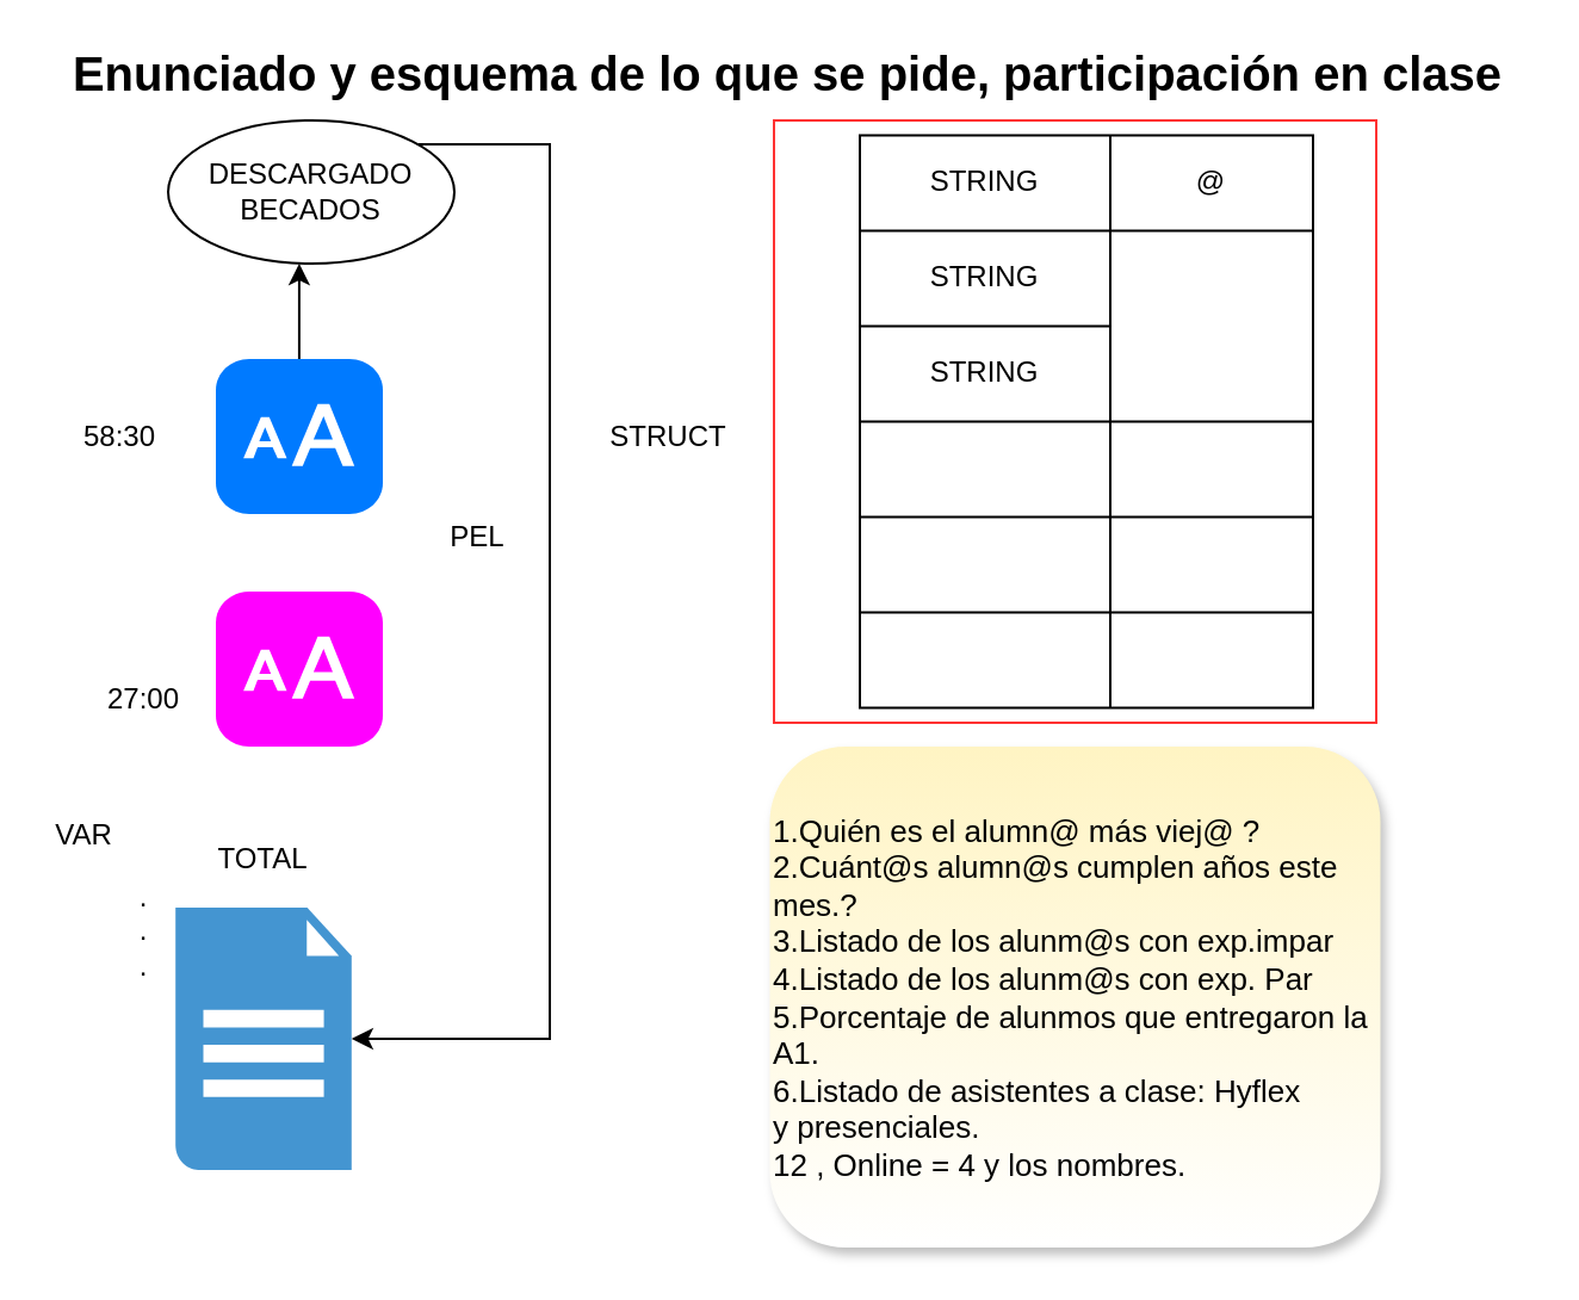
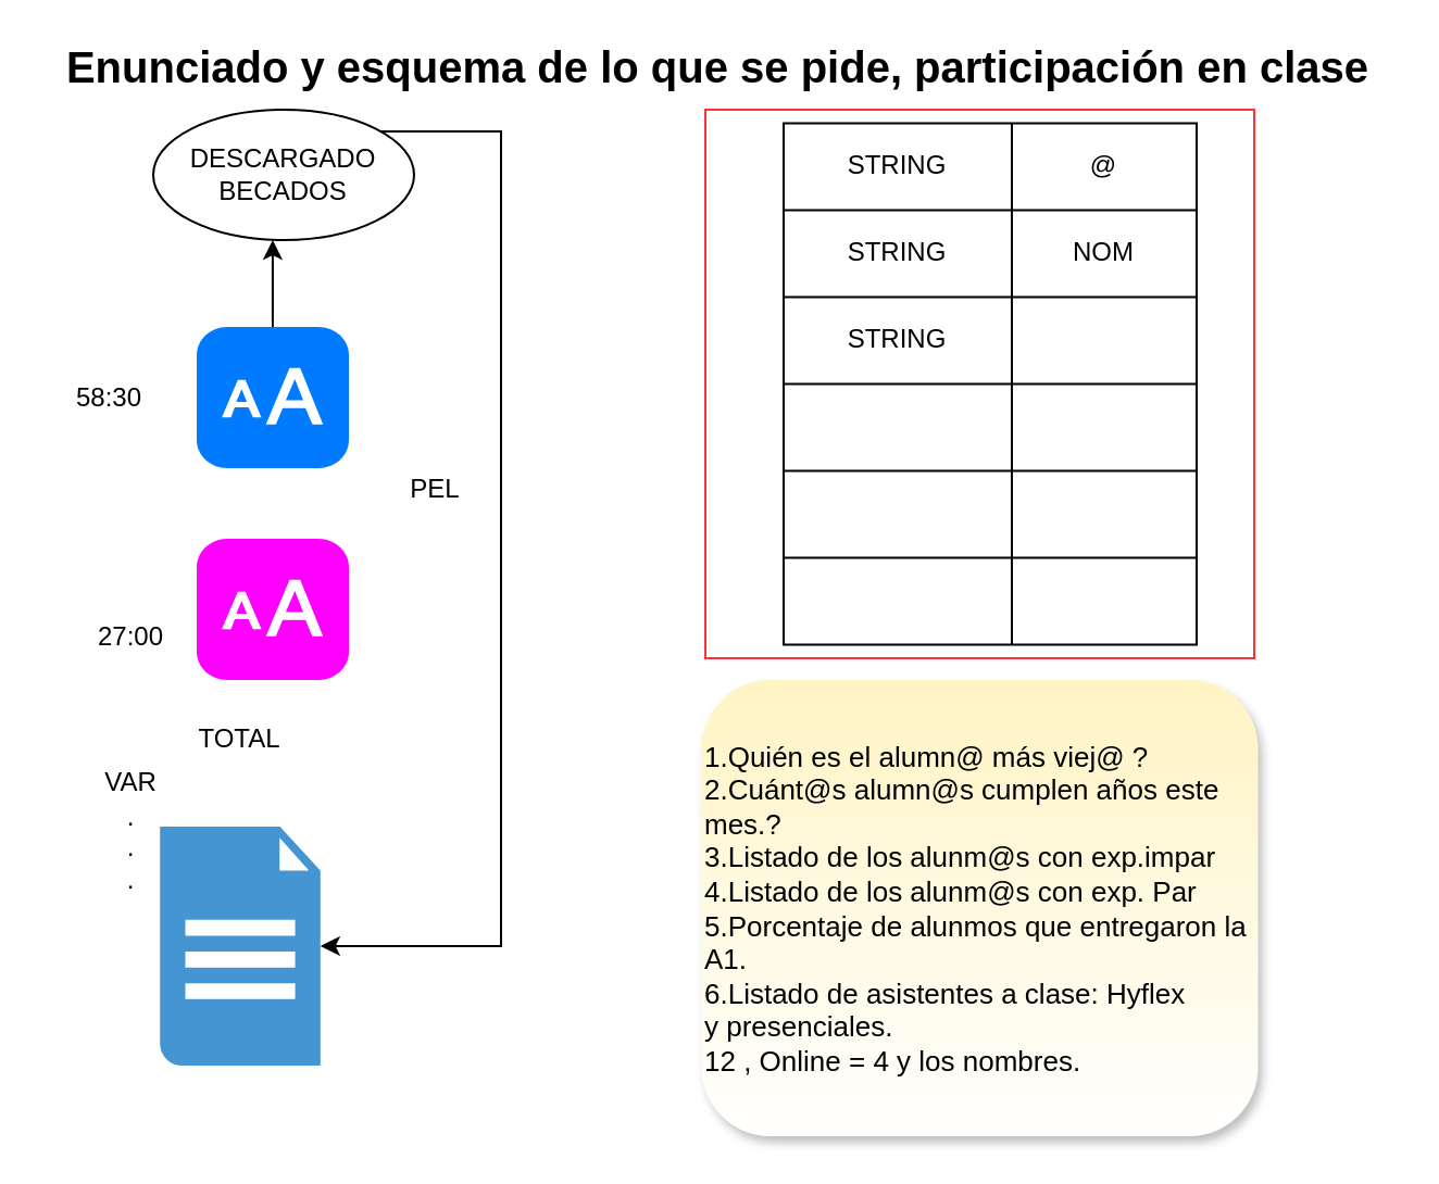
+ <mxCell id="14" value="NOM" style="shape=partialRectangle;html=1;whiteSpace=wrap;connectable=0;overflow=hidden;fillColor=none;top=0;left=0;bottom=0;right=0;" vertex="1" parent="12"><mxGeometry x="105" width="85" height="40" as="geometry" /></mxCell>
- <mxCell id="27" value="STRUCT" style="text;html=1;strokeColor=none;fillColor=none;align=center;verticalAlign=middle;whiteSpace=wrap;rounded=0;" vertex="1" parent="1"><mxGeometry x="260" y="173" width="40" height="20" as="geometry" /></mxCell>
- <mxCell id="31" value="VAR&lt;br&gt;" style="text;html=1;strokeColor=none;fillColor=none;align=center;verticalAlign=middle;whiteSpace=wrap;rounded=0;" vertex="1" parent="1"><mxGeometry x="15" y="340" width="40" height="20" as="geometry" /></mxCell>
+ <mxCell id="31" value="VAR&lt;br&gt;" style="text;html=1;strokeColor=none;fillColor=none;align=center;verticalAlign=middle;whiteSpace=wrap;rounded=0;" vertex="1" parent="1"><mxGeometry x="40" y="350" width="40" height="20" as="geometry" /></mxCell>
- <mxCell id="32" value="TOTAL" style="text;html=1;strokeColor=none;fillColor=none;align=center;verticalAlign=middle;whiteSpace=wrap;rounded=0;" vertex="1" parent="1"><mxGeometry x="90" y="350" width="40" height="20" as="geometry" /></mxCell>
+ <mxCell id="32" value="TOTAL" style="text;html=1;strokeColor=none;fillColor=none;align=center;verticalAlign=middle;whiteSpace=wrap;rounded=0;" vertex="1" parent="1"><mxGeometry x="90" y="330" width="40" height="20" as="geometry" /></mxCell>
